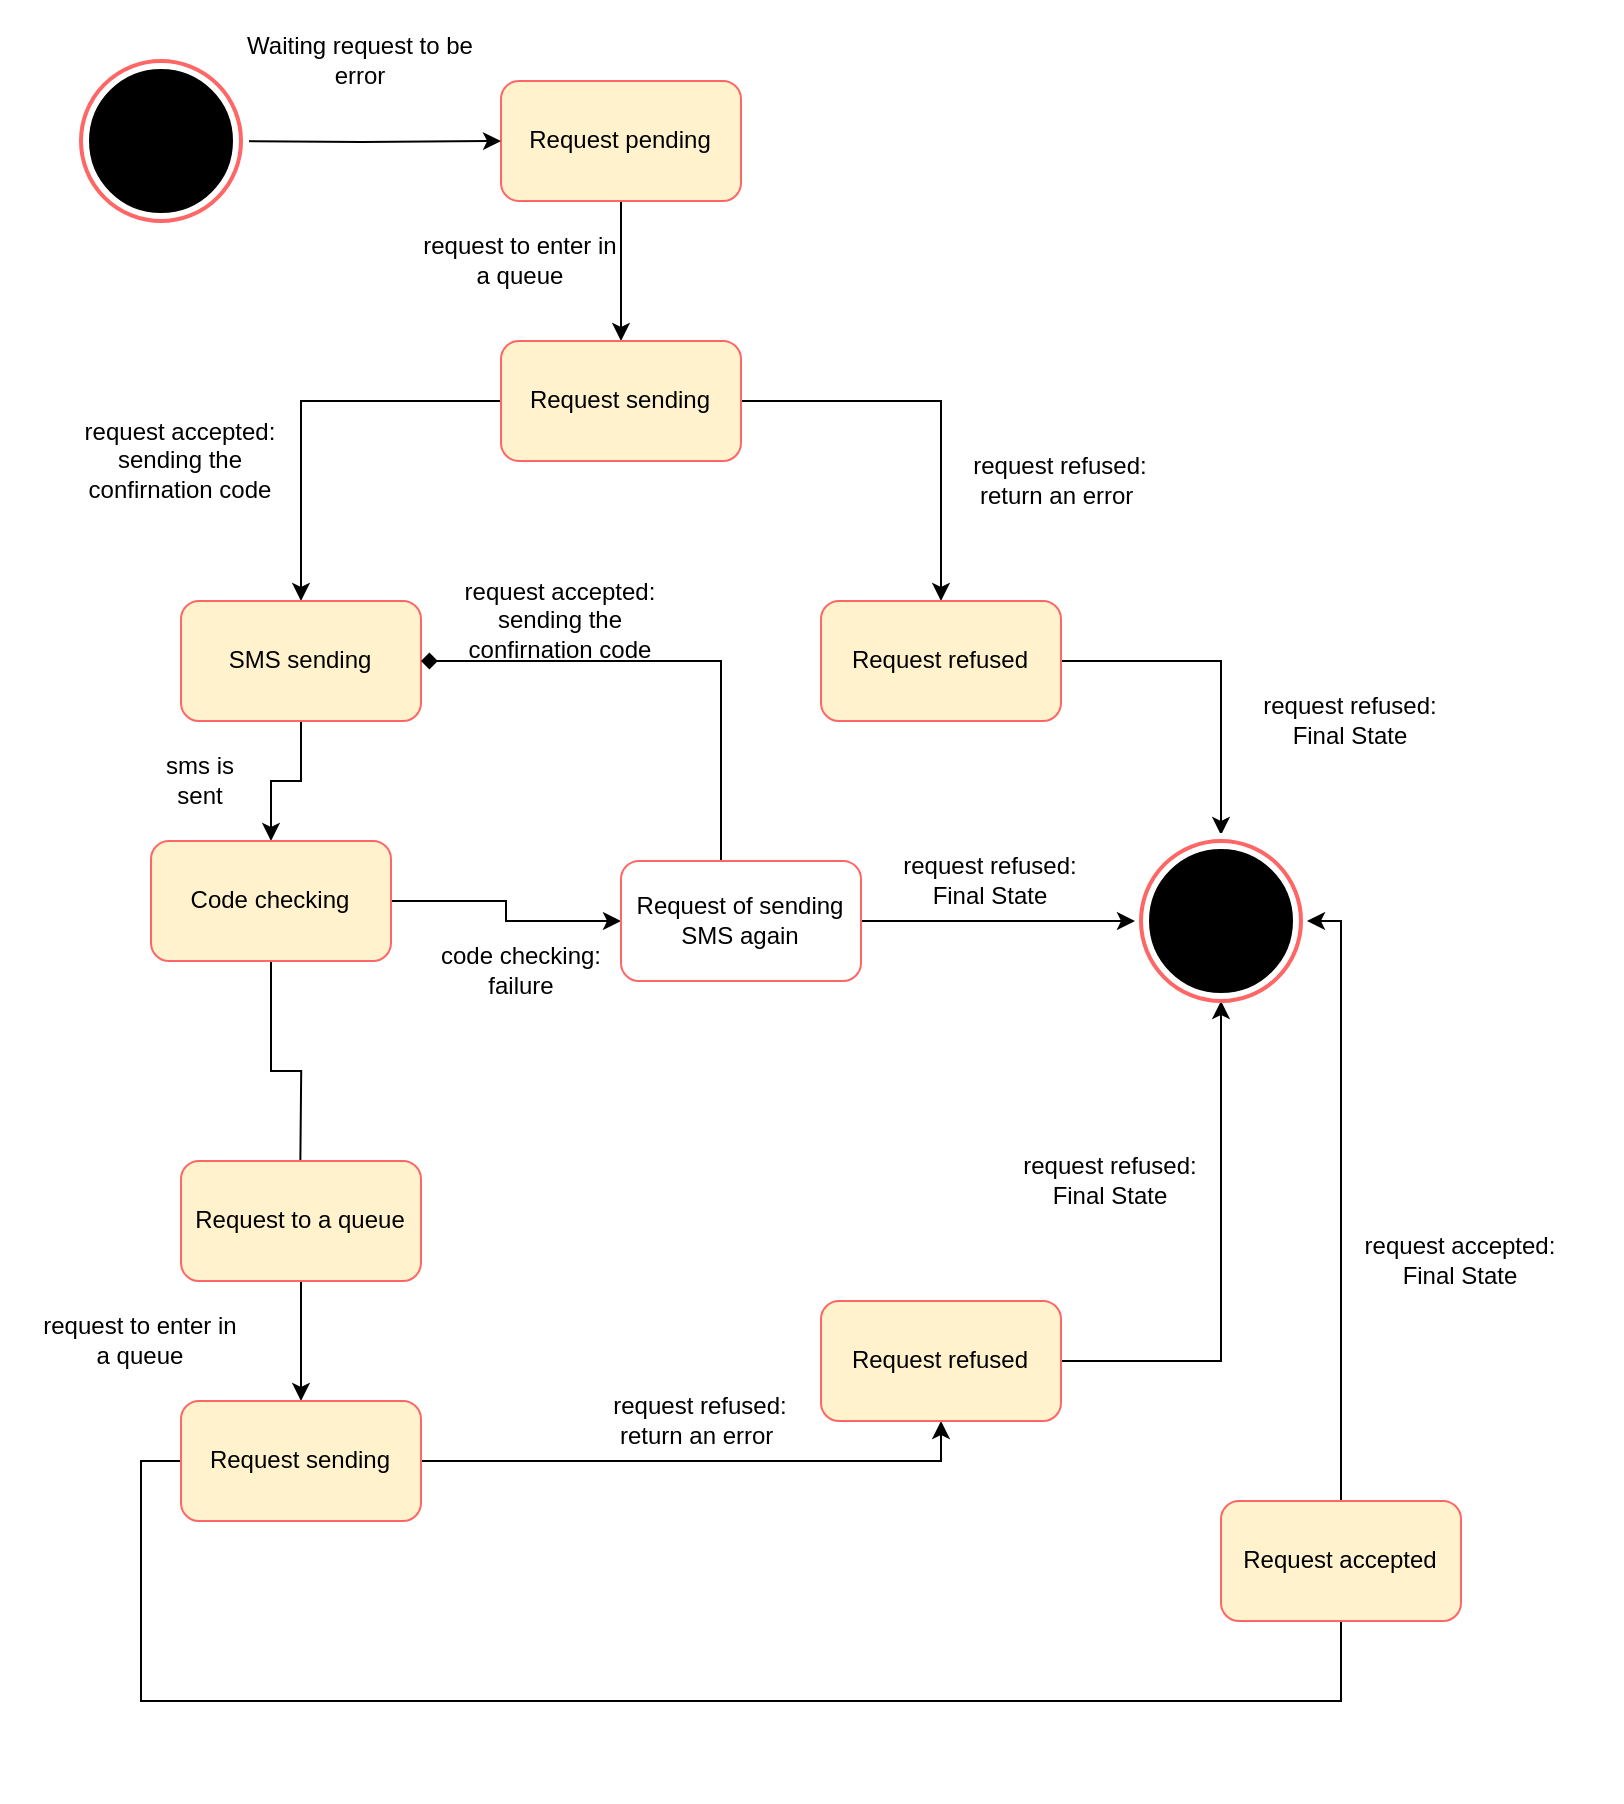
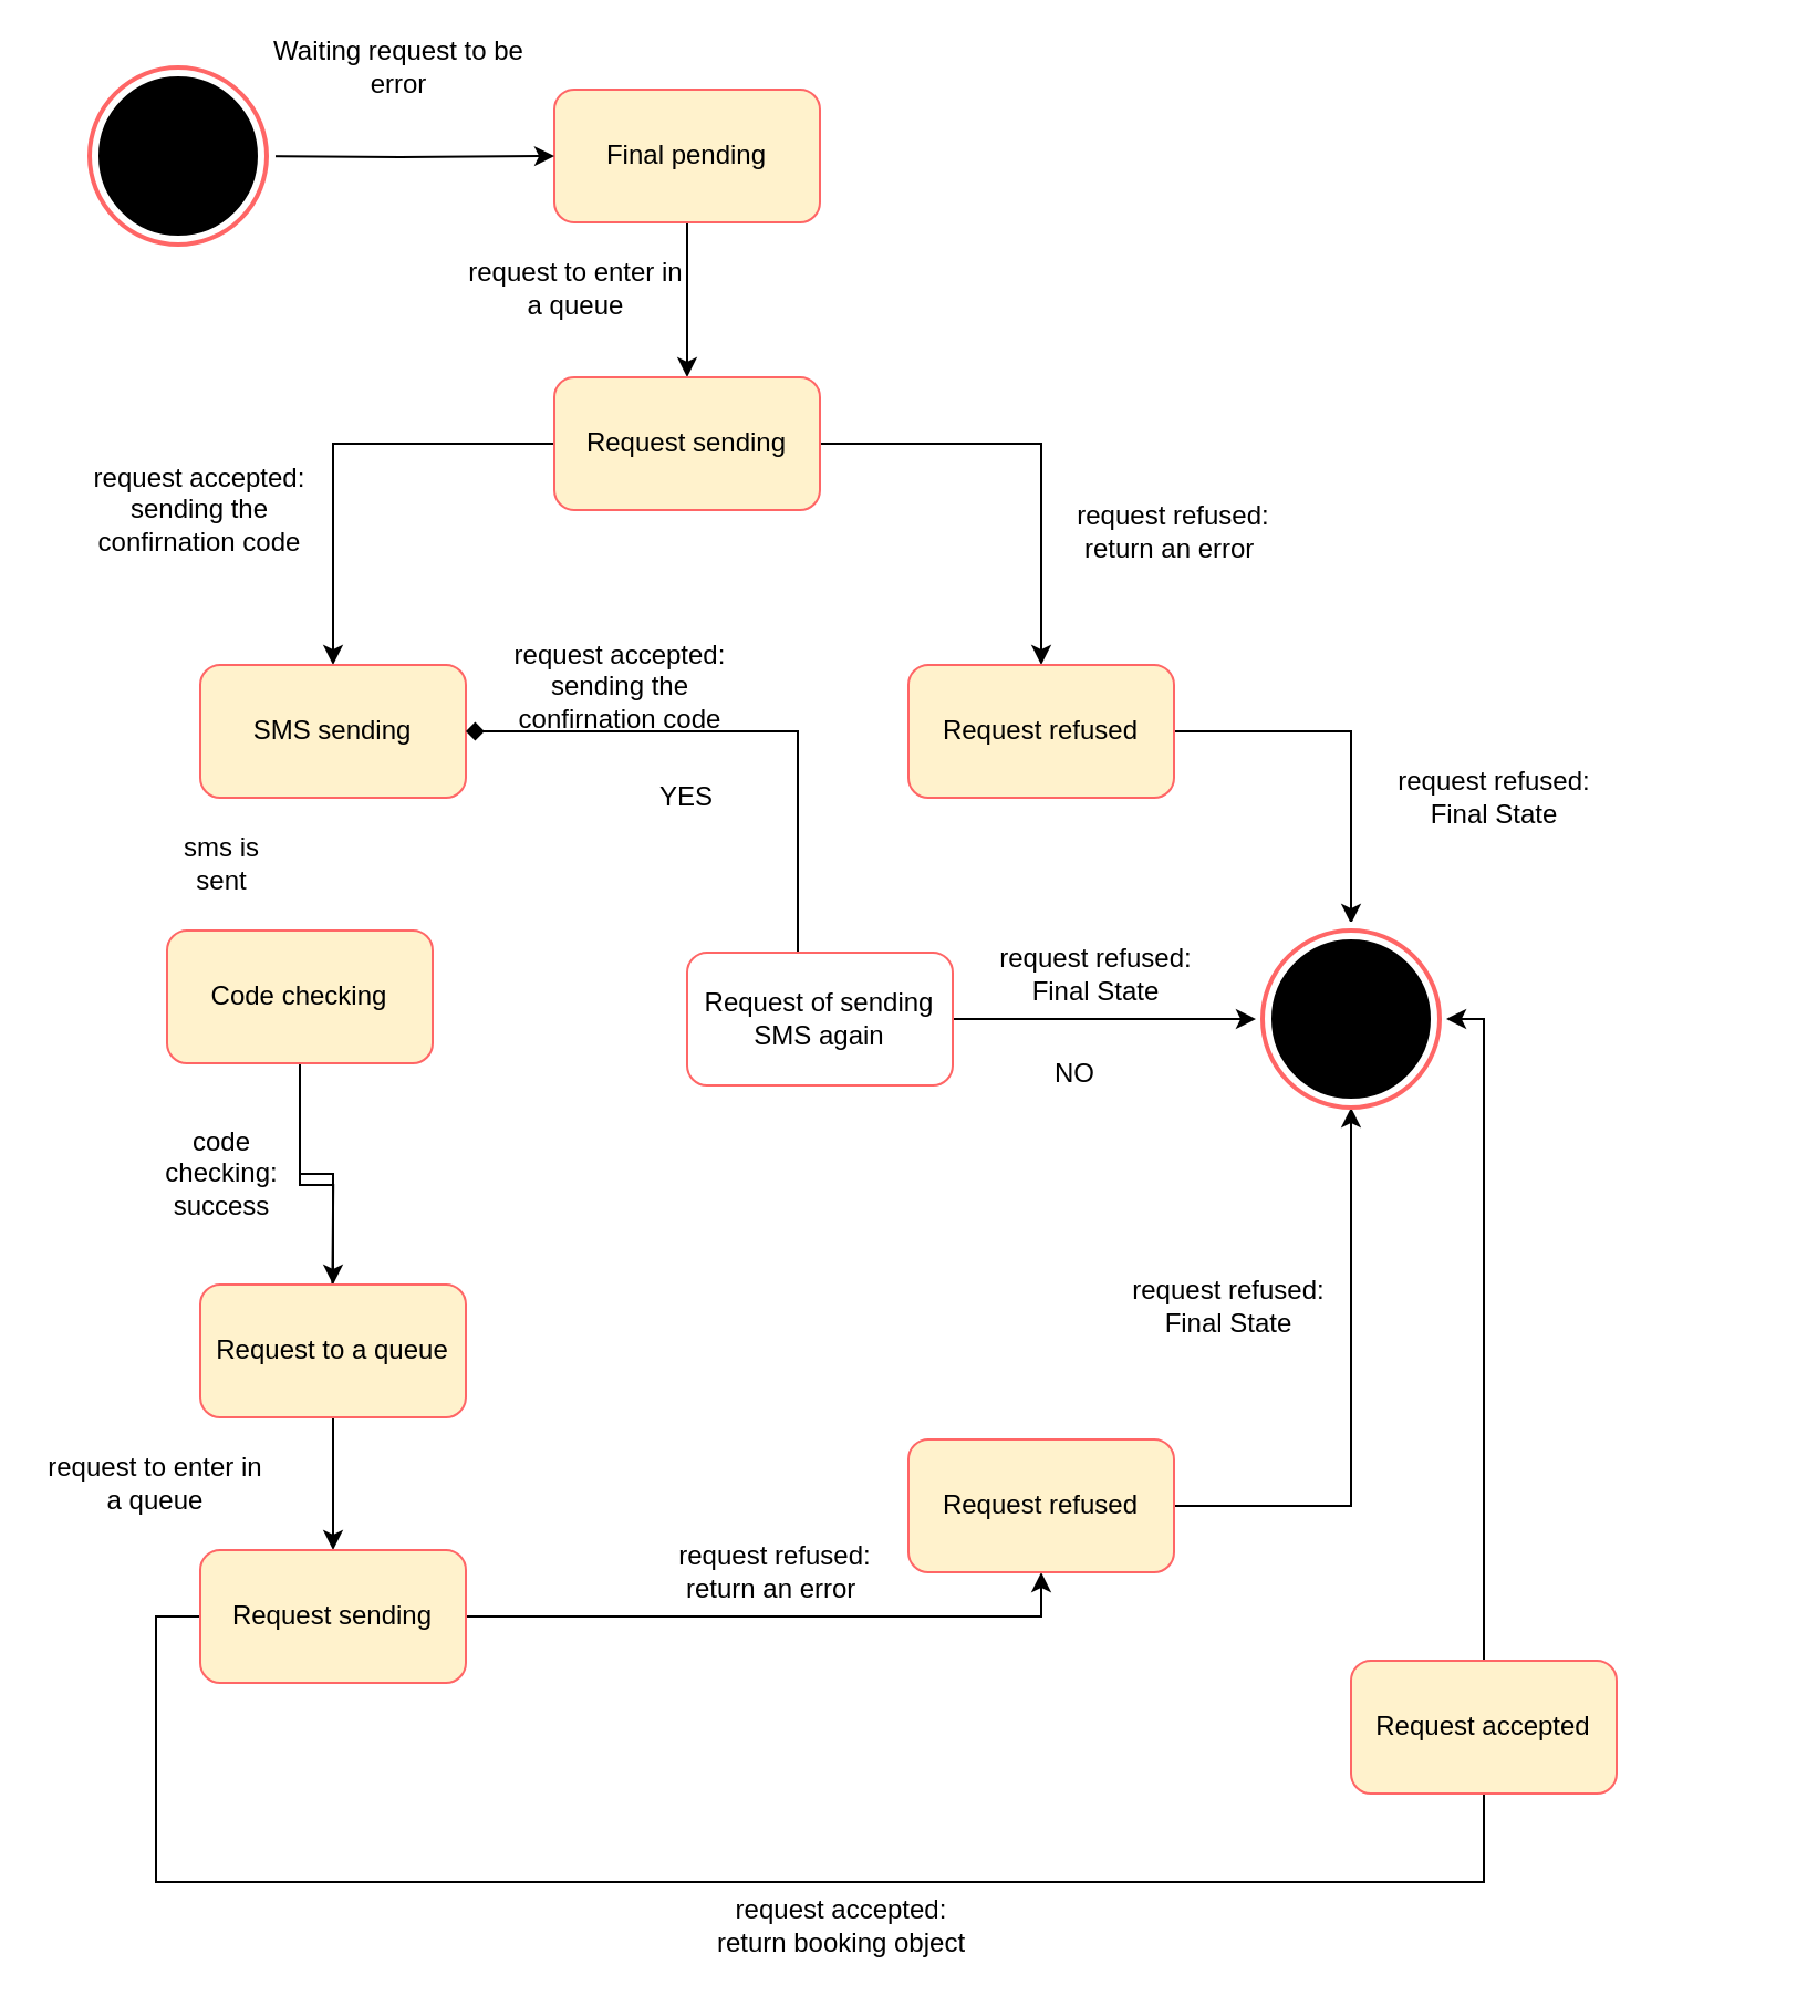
- <mxCell id="3" value="Request pending" style="rounded=1;whiteSpace=wrap;html=1;fillColor=#fff2cc;strokeColor=#FF6666;" vertex="1" parent="1"><mxGeometry x="250" y="40" width="120" height="60" as="geometry" /></mxCell>
+ <mxCell id="3" value="Final pending" style="rounded=1;whiteSpace=wrap;html=1;fillColor=#fff2cc;strokeColor=#FF6666;" vertex="1" parent="1"><mxGeometry x="250" y="40" width="120" height="60" as="geometry" /></mxCell>
+ <mxCell id="28" value="YES" style="text;html=1;strokeColor=none;fillColor=none;align=center;verticalAlign=middle;whiteSpace=wrap;rounded=0;" vertex="1" parent="1"><mxGeometry x="290" y="350" width="40" height="20" as="geometry" /></mxCell>
- <mxCell id="7" style="edgeStyle=orthogonalEdgeStyle;rounded=0;orthogonalLoop=1;jettySize=auto;html=1;exitX=0.5;exitY=1;exitDx=0;exitDy=0;entryX=0.5;entryY=0;entryDx=0;entryDy=0;" edge="1" parent="1" source="8" target="21"><mxGeometry relative="1" as="geometry" /></mxCell>
- <mxCell id="20" style="edgeStyle=orthogonalEdgeStyle;rounded=0;orthogonalLoop=1;jettySize=auto;html=1;entryX=0;entryY=0.5;entryDx=0;entryDy=0;" edge="1" parent="1" source="21" target="26"><mxGeometry relative="1" as="geometry" /></mxCell>
+ <mxCell id="20" style="edgeStyle=orthogonalEdgeStyle;rounded=0;orthogonalLoop=1;jettySize=auto;html=1;" edge="1" parent="1" source="21" target="23"><mxGeometry relative="1" as="geometry" /></mxCell>
- <mxCell id="27" value="code checking:&lt;br&gt;failure" style="text;html=1;align=center;verticalAlign=middle;resizable=0;points=[];autosize=1;" vertex="1" parent="1"><mxGeometry x="210" y="470" width="100" height="30" as="geometry" /></mxCell>
+ <mxCell id="29" value="NO" style="text;html=1;align=center;verticalAlign=middle;resizable=0;points=[];autosize=1;" vertex="1" parent="1"><mxGeometry x="470" y="475" width="30" height="20" as="geometry" /></mxCell>
+ <mxCell id="33" value="code checking: success" style="text;html=1;strokeColor=none;fillColor=none;align=center;verticalAlign=middle;whiteSpace=wrap;rounded=0;" vertex="1" parent="1"><mxGeometry x="80" y="520" width="40" height="20" as="geometry" /></mxCell>
- <mxCell id="18" value="request accepted: Final State" style="text;html=1;strokeColor=none;fillColor=none;align=center;verticalAlign=middle;whiteSpace=wrap;rounded=0;" vertex="1" parent="1"><mxGeometry x="670" y="620" width="120" height="20" as="geometry" /></mxCell>
+ <mxCell id="42" value="request accepted: return booking object" style="text;html=1;strokeColor=none;fillColor=none;align=center;verticalAlign=middle;whiteSpace=wrap;rounded=0;" vertex="1" parent="1"><mxGeometry x="320" y="860" width="120" height="20" as="geometry" /></mxCell>
